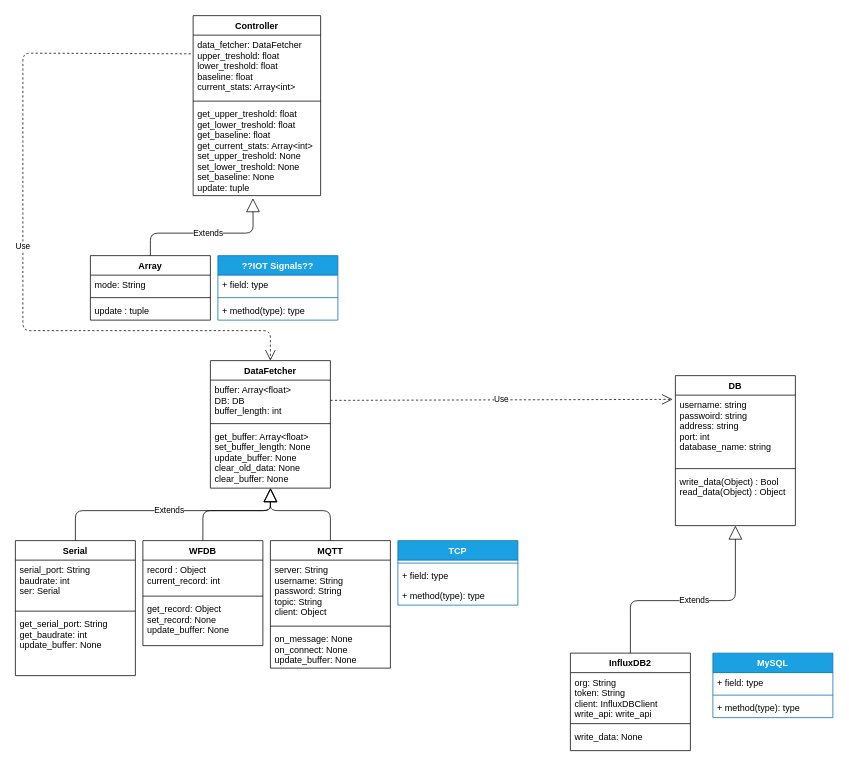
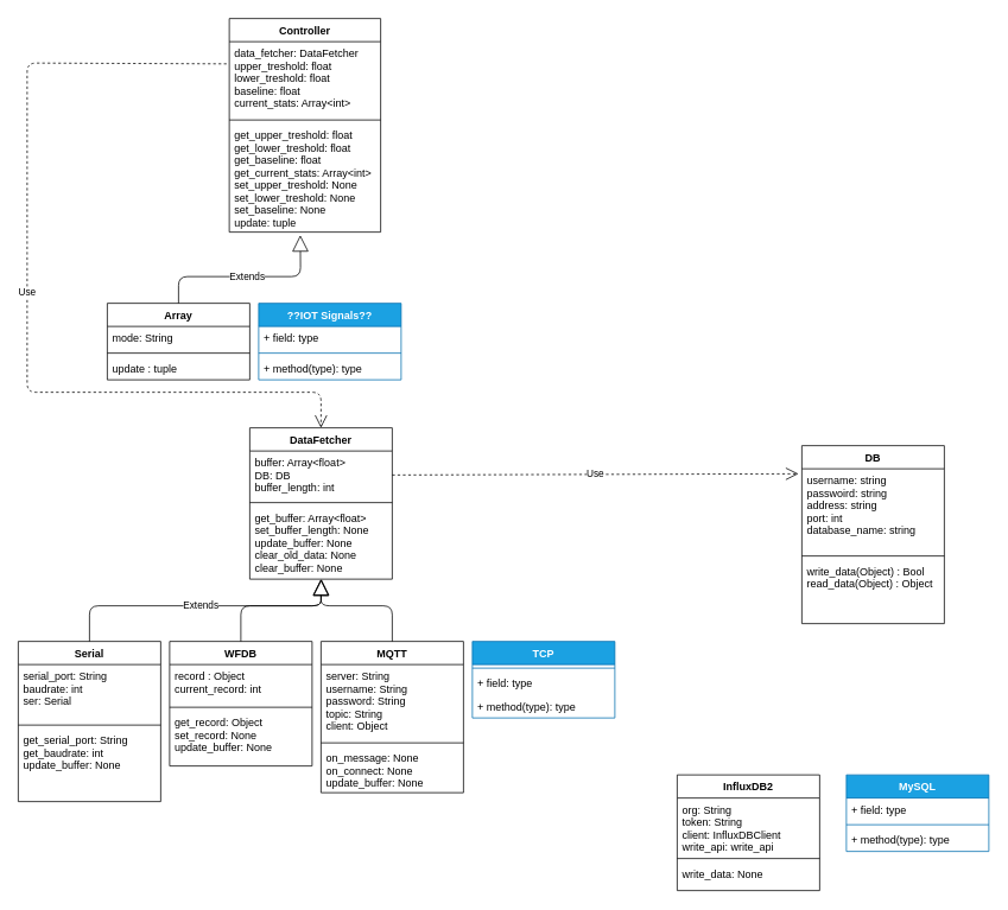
- <mxCell id="10" value="Extends" style="endArrow=block;endSize=16;endFill=0;html=1;exitX=0.5;exitY=0;exitDx=0;exitDy=0;entryX=0.5;entryY=1;entryDx=0;entryDy=0;" parent="1" source="6" target="2" edge="1"><mxGeometry width="160" relative="1" as="geometry"><mxPoint x="860" y="760" as="sourcePoint" /><mxPoint x="1020" y="760" as="targetPoint" /><Array as="points"><mxPoint x="840" y="800" /><mxPoint x="980" y="800" /></Array></mxGeometry></mxCell>
